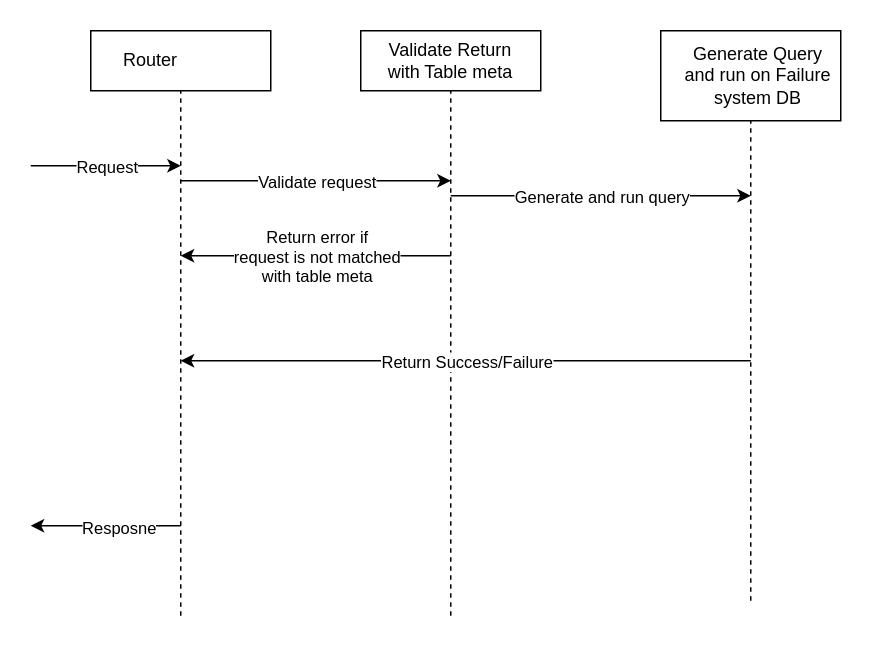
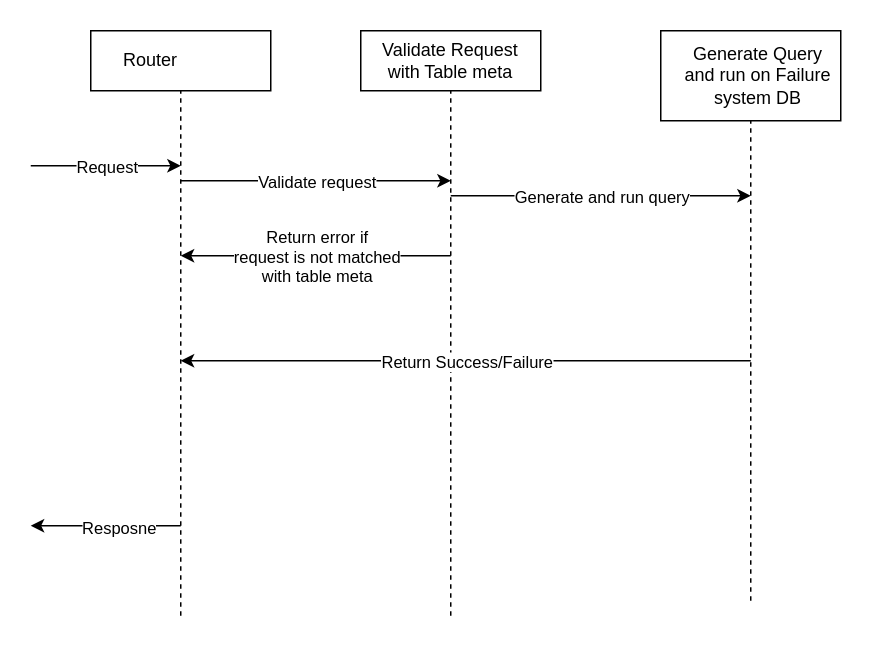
- <mxCell id="9" value="Validate Return with Table meta" style="text;html=1;strokeColor=none;fillColor=none;align=center;verticalAlign=middle;whiteSpace=wrap;rounded=0;" vertex="1" parent="1"><mxGeometry x="250" y="30" width="100" height="20" as="geometry" /></mxCell>
+ <mxCell id="9" value="Validate Request with Table meta" style="text;html=1;strokeColor=none;fillColor=none;align=center;verticalAlign=middle;whiteSpace=wrap;rounded=0;" vertex="1" parent="1"><mxGeometry x="250" y="30" width="100" height="20" as="geometry" /></mxCell>
